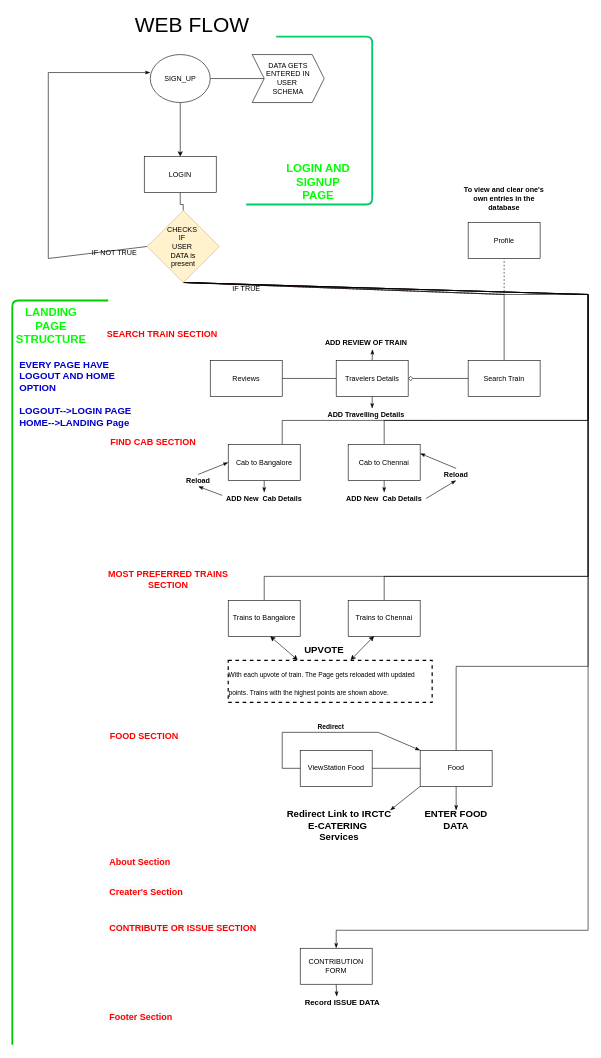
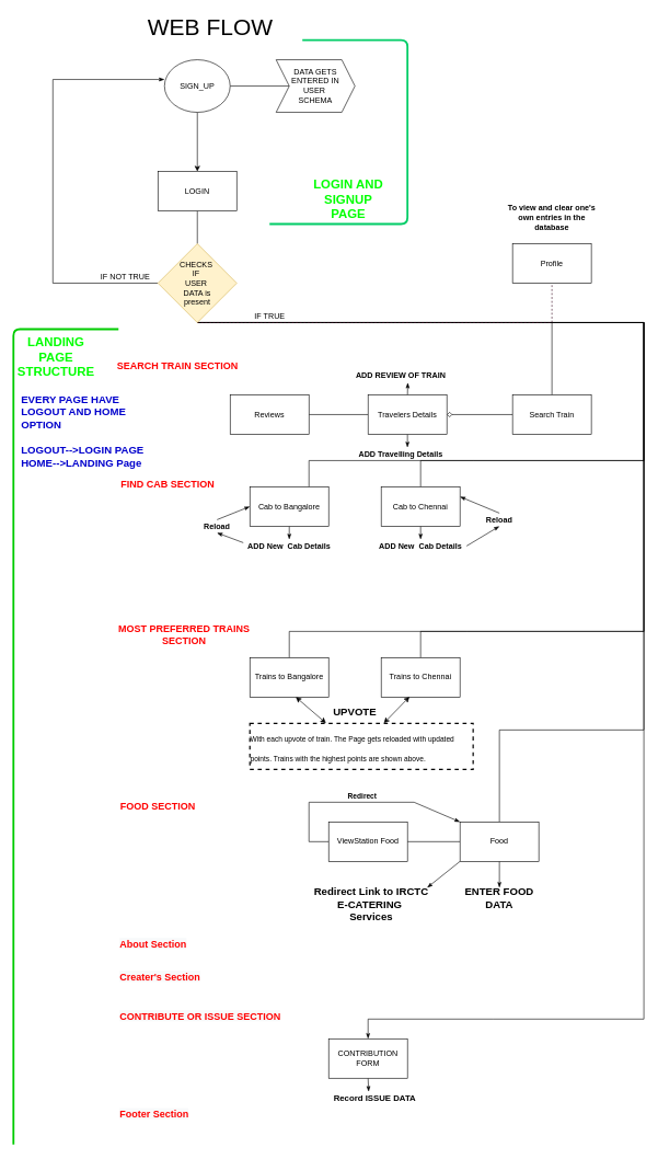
- <mxCell id="17" value="CHECKS&amp;nbsp;&lt;br&gt;IF&amp;nbsp;&lt;br&gt;USER&amp;nbsp;&lt;br&gt;DATA is&lt;br&gt;present" style="rhombus;whiteSpace=wrap;html=1;fillColor=#fff2cc;strokeColor=#d6b656;" vertex="1" parent="1"><mxGeometry x="245" y="350" width="120" height="120" as="geometry" /></mxCell>
+ <mxCell id="17" value="CHECKS&amp;nbsp;&lt;br&gt;IF&amp;nbsp;&lt;br&gt;USER&amp;nbsp;&lt;br&gt;DATA is&lt;br&gt;present" style="rhombus;whiteSpace=wrap;html=1;fillColor=#fff2cc;strokeColor=#d6b656;" vertex="1" parent="1"><mxGeometry x="240" y="370" width="120" height="120" as="geometry" /></mxCell>
